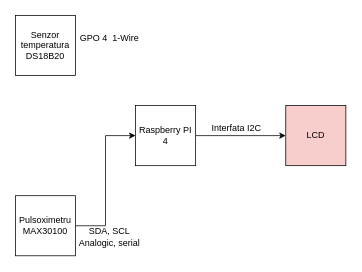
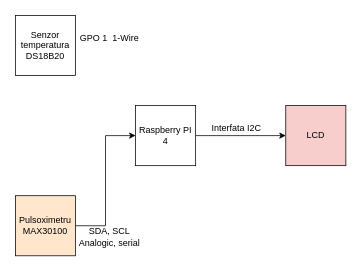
- <mxCell id="8" value="GPO 4&amp;nbsp; 1-Wire" style="text;html=1;align=center;verticalAlign=middle;resizable=0;points=[];autosize=1;" vertex="1" parent="1"><mxGeometry x="100" y="40" width="90" height="20" as="geometry" /></mxCell>
+ <mxCell id="8" value="GPO 1&amp;nbsp; 1-Wire" style="text;html=1;align=center;verticalAlign=middle;resizable=0;points=[];autosize=1;" vertex="1" parent="1"><mxGeometry x="100" y="40" width="90" height="20" as="geometry" /></mxCell>
- <mxCell id="7" value="Pulsoximetru&lt;br&gt;MAX30100" style="whiteSpace=wrap;html=1;aspect=fixed;" vertex="1" parent="1"><mxGeometry x="20" y="260" width="80" height="80" as="geometry" /></mxCell>
+ <mxCell id="7" value="Pulsoximetru&lt;br&gt;MAX30100" style="whiteSpace=wrap;html=1;aspect=fixed;fillColor=#ffe6cc;" vertex="1" parent="1"><mxGeometry x="20" y="260" width="80" height="80" as="geometry" /></mxCell>
